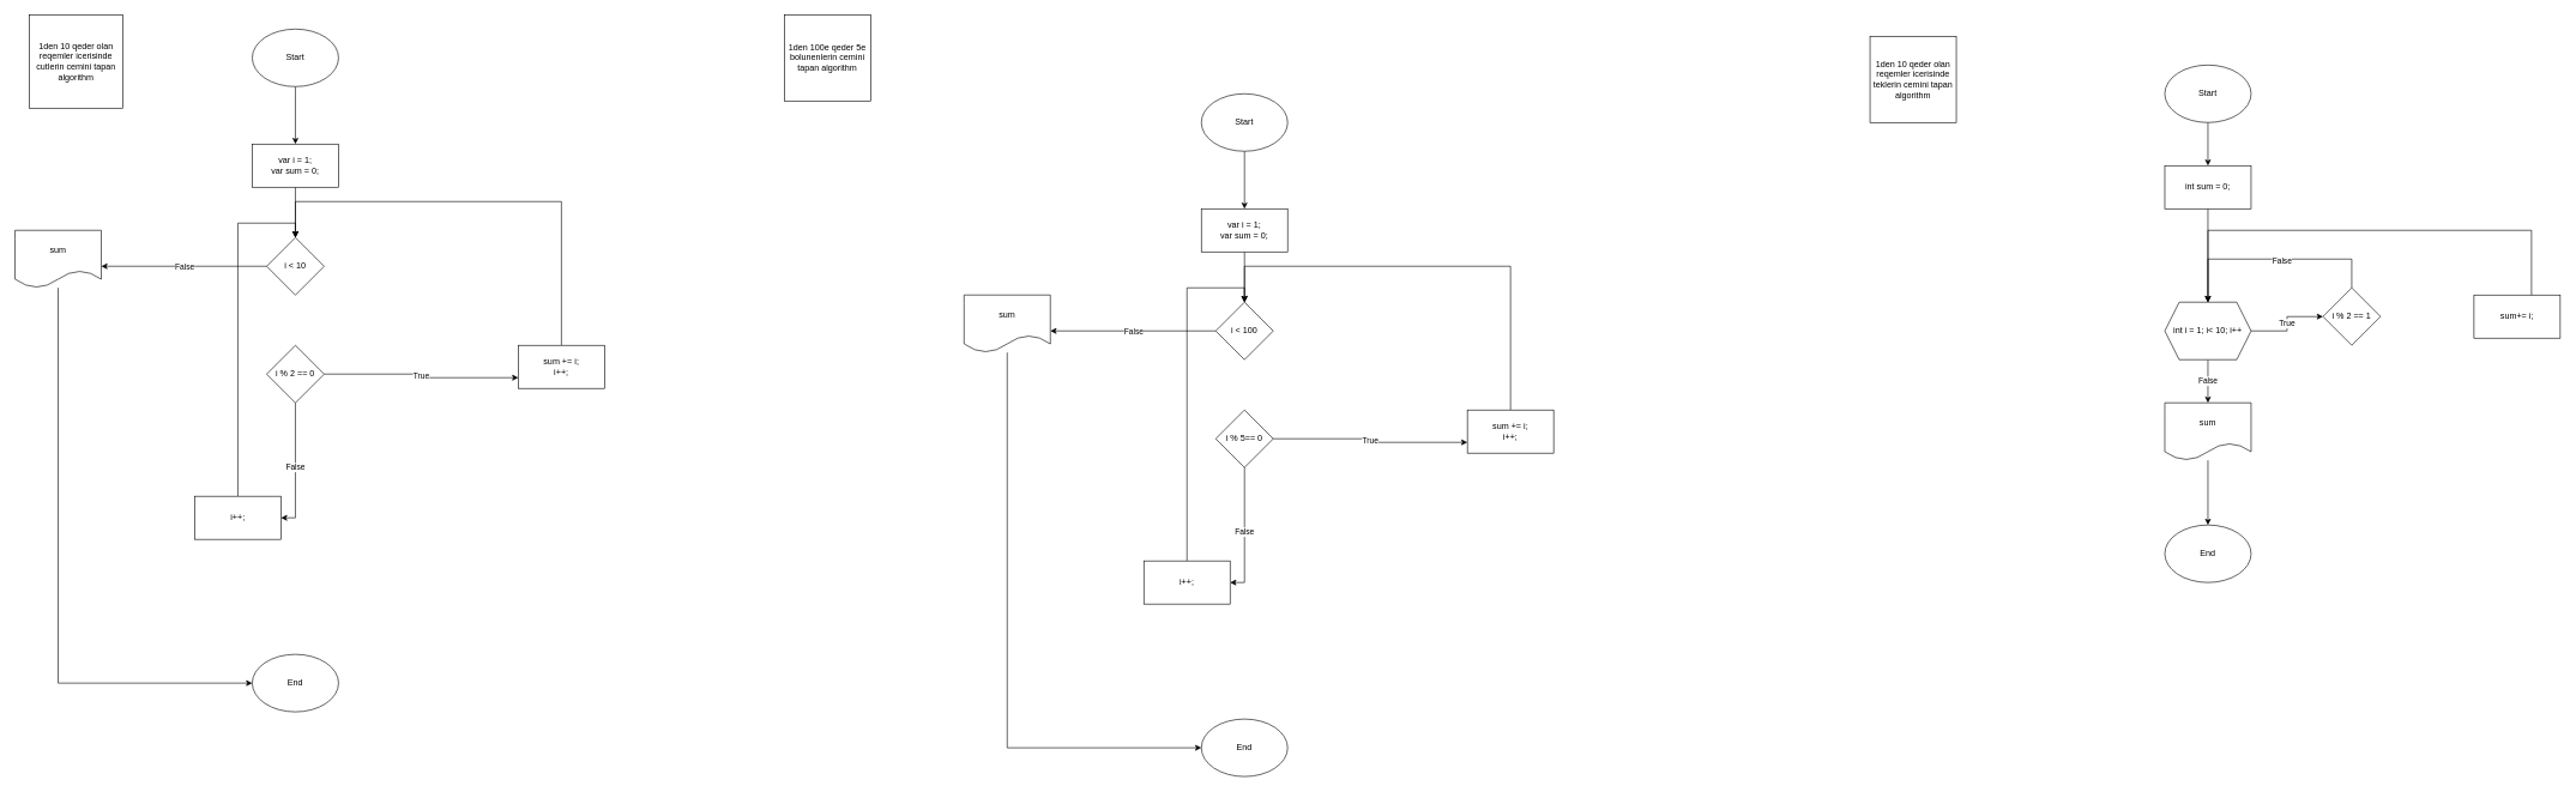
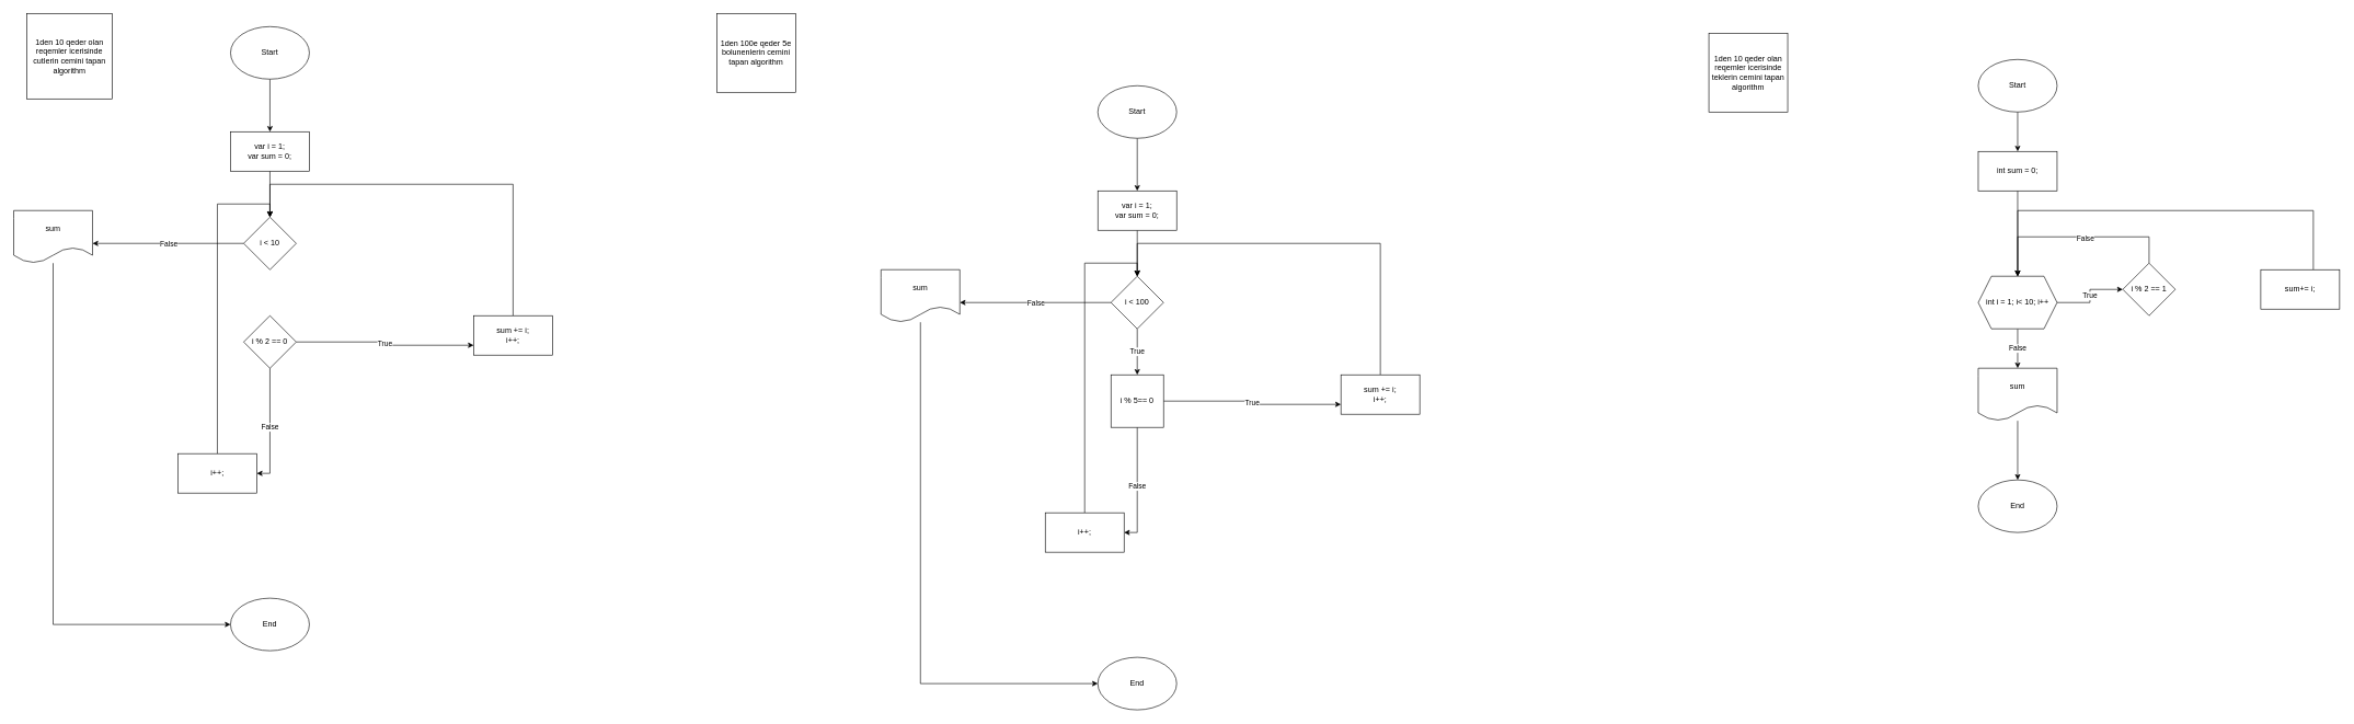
+ <mxCell id="24" value="True" style="edgeStyle=orthogonalEdgeStyle;rounded=0;orthogonalLoop=1;jettySize=auto;html=1;exitX=0.5;exitY=1;exitDx=0;exitDy=0;entryX=0.5;entryY=0;entryDx=0;entryDy=0;" edge="1" parent="1" source="26" target="29"><mxGeometry relative="1" as="geometry" /></mxCell>
- <mxCell id="29" value="i % 5== 0" style="rhombus;whiteSpace=wrap;html=1;" vertex="1" parent="1"><mxGeometry x="1690" y="570" width="80" height="80" as="geometry" /></mxCell>
+ <mxCell id="29" value="i % 5== 0" style="whiteSpace=wrap;html=1;rounded=0;" vertex="1" parent="1"><mxGeometry x="1690" y="570" width="80" height="80" as="geometry" /></mxCell>
